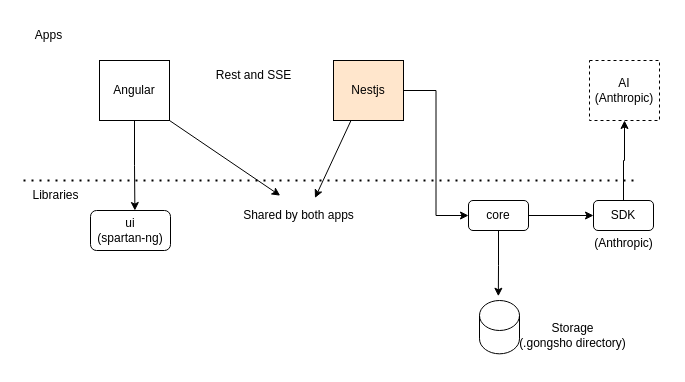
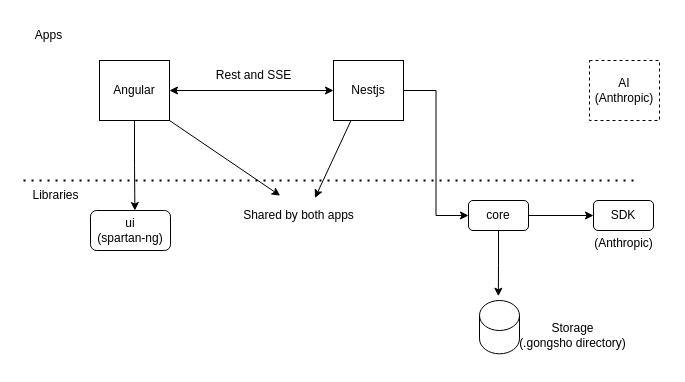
+ <mxCell id="4" style="edgeStyle=orthogonalEdgeStyle;rounded=0;orthogonalLoop=1;jettySize=auto;html=1;entryX=0;entryY=0.5;entryDx=0;entryDy=0;startArrow=classic;startFill=1;" edge="1" parent="1" source="5" target="3"><mxGeometry relative="1" as="geometry" /></mxCell>
- <mxCell id="3" value="Nestjs" style="rounded=0;whiteSpace=wrap;html=1;fillColor=#ffe6cc;" vertex="1" parent="1"><mxGeometry x="333" y="60" width="70" height="60" as="geometry" /></mxCell>
+ <mxCell id="3" value="Nestjs" style="rounded=0;whiteSpace=wrap;html=1;" vertex="1" parent="1"><mxGeometry x="333" y="60" width="70" height="60" as="geometry" /></mxCell>
- <mxCell id="14" style="edgeStyle=orthogonalEdgeStyle;rounded=0;orthogonalLoop=1;jettySize=auto;html=1;entryX=0.5;entryY=1;entryDx=0;entryDy=0;" edge="1" parent="1" source="15" target="6"><mxGeometry relative="1" as="geometry" /></mxCell>
